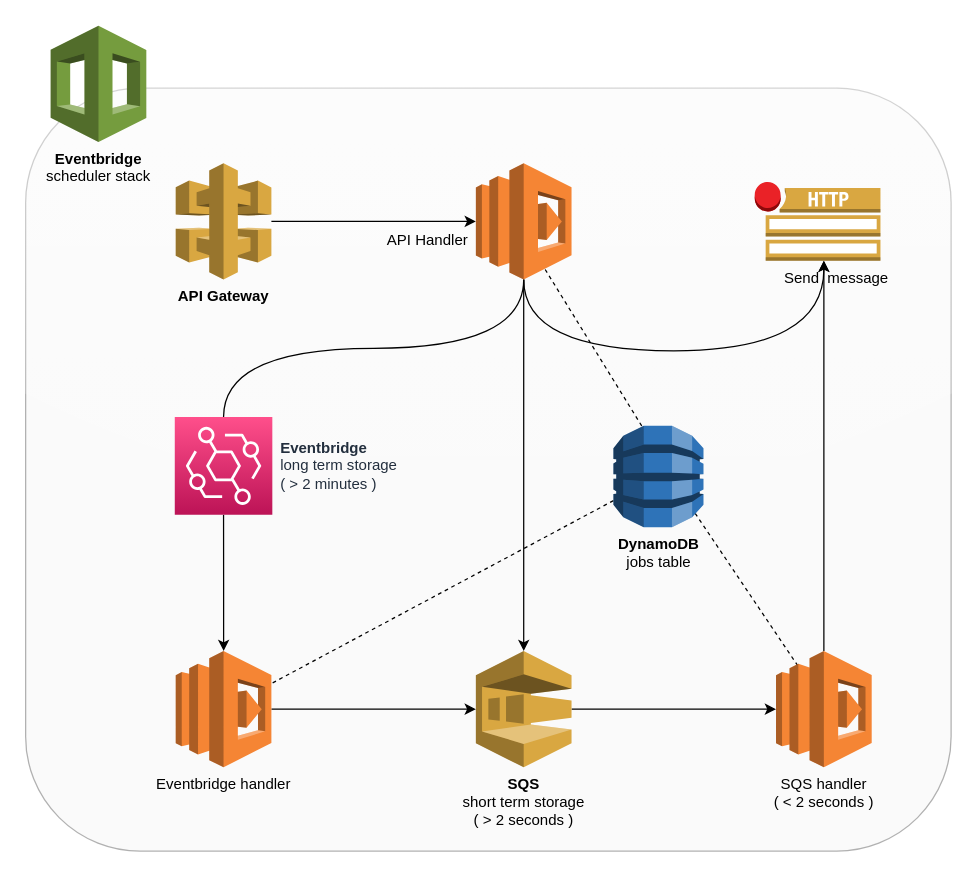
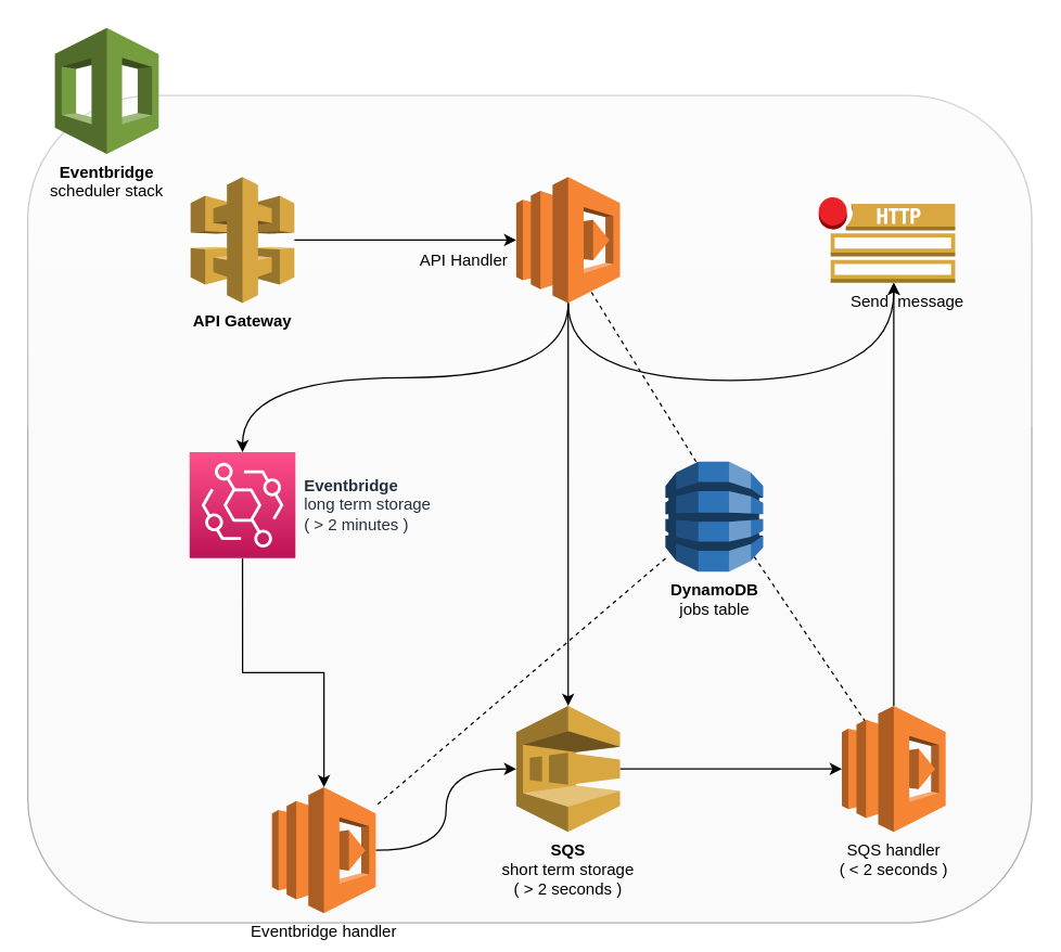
- <mxCell id="6" style="edgeStyle=orthogonalEdgeStyle;curved=1;rounded=0;orthogonalLoop=1;jettySize=auto;html=1;exitX=0.5;exitY=1;exitDx=0;exitDy=0;exitPerimeter=0;entryX=0.5;entryY=0;entryDx=0;entryDy=0;entryPerimeter=0;endArrow=none;" parent="1" source="20" target="12" edge="1"><mxGeometry relative="1" as="geometry" /></mxCell>
+ <mxCell id="6" style="edgeStyle=orthogonalEdgeStyle;curved=1;rounded=0;orthogonalLoop=1;jettySize=auto;html=1;exitX=0.5;exitY=1;exitDx=0;exitDy=0;exitPerimeter=0;entryX=0.5;entryY=0;entryDx=0;entryDy=0;entryPerimeter=0;" parent="1" source="20" target="12" edge="1"><mxGeometry relative="1" as="geometry" /></mxCell>
- <mxCell id="18" value="Eventbridge handler" style="outlineConnect=0;dashed=0;verticalLabelPosition=bottom;verticalAlign=top;align=center;html=1;shape=mxgraph.aws3.lambda;fillColor=#F58534;gradientColor=none;" vertex="1" parent="1"><mxGeometry x="140" y="520" width="76.5" height="93" as="geometry" /></mxCell>
+ <mxCell id="18" value="Eventbridge handler" style="outlineConnect=0;dashed=0;verticalLabelPosition=bottom;verticalAlign=top;align=center;html=1;shape=mxgraph.aws3.lambda;fillColor=#F58534;gradientColor=none;" vertex="1" parent="1"><mxGeometry x="200" y="580" width="76.5" height="93" as="geometry" /></mxCell>
